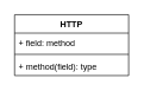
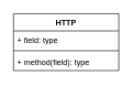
- <mxCell id="3" value="+ field: method" style="text;strokeColor=none;fillColor=none;align=left;verticalAlign=top;spacingLeft=4;spacingRight=4;overflow=hidden;rotatable=0;points=[[0,0.5],[1,0.5]];portConstraint=eastwest;whiteSpace=wrap;html=1;" vertex="1" parent="2"><mxGeometry y="26" width="160" height="26" as="geometry" /></mxCell>
+ <mxCell id="3" value="+ field: type" style="text;strokeColor=none;fillColor=none;align=left;verticalAlign=top;spacingLeft=4;spacingRight=4;overflow=hidden;rotatable=0;points=[[0,0.5],[1,0.5]];portConstraint=eastwest;whiteSpace=wrap;html=1;" vertex="1" parent="2"><mxGeometry y="26" width="160" height="26" as="geometry" /></mxCell>
